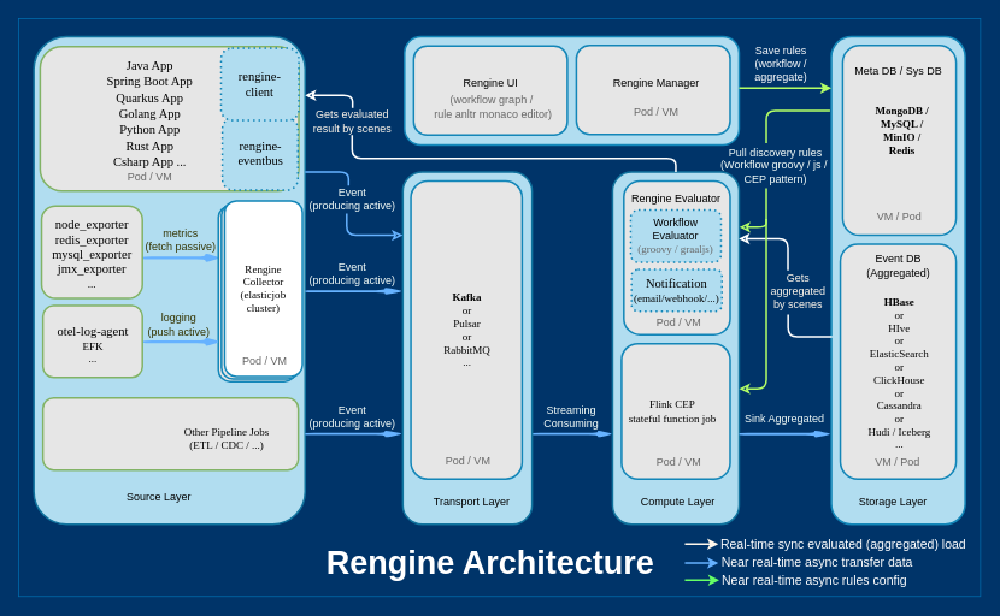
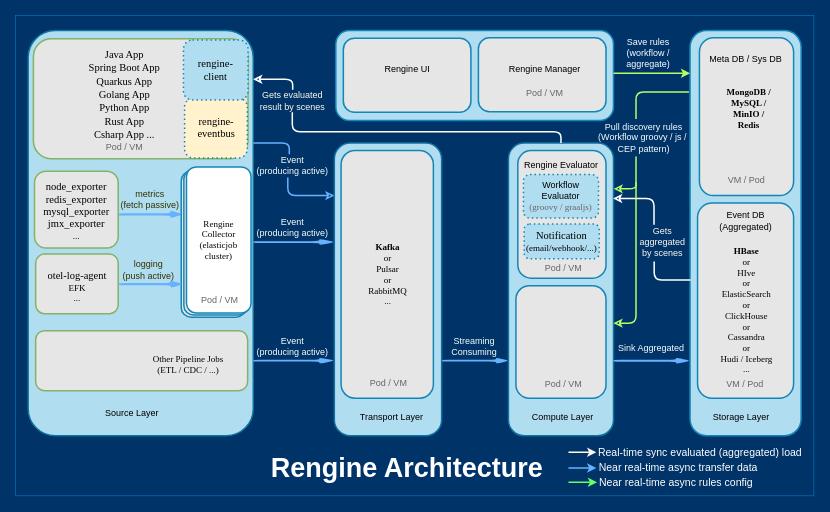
- <mxCell id="75" value="&lt;font color=&quot;#666666&quot;&gt;(workflow graph /&lt;br&gt;&amp;nbsp;rule anltr monaco editor)&lt;/font&gt;" style="text;html=1;align=center;verticalAlign=middle;resizable=0;points=[];autosize=1;strokeColor=none;fillColor=none;" parent="1" vertex="1"><mxGeometry x="468" y="102.7" width="150" height="30" as="geometry" /></mxCell>
- <mxCell id="8" value="&lt;font color=&quot;#000000&quot;&gt;&lt;font style=&quot;font-size: 14px&quot;&gt;rengine-&lt;br&gt;eventbus&lt;/font&gt;&lt;br&gt;&lt;/font&gt;" style="whiteSpace=wrap;html=1;dashed=1;strokeWidth=2;fontFamily=Verdana;fontSize=12;fillColor=#b1ddf0;strokeColor=#1386B8;dashPattern=1 2;rounded=1;" parent="1" vertex="1"><mxGeometry x="245.5" y="130" width="83.5" height="80" as="geometry" /></mxCell>
+ <mxCell id="8" value="&lt;font color=&quot;#000000&quot;&gt;&lt;font style=&quot;font-size: 14px&quot;&gt;rengine-&lt;br&gt;eventbus&lt;/font&gt;&lt;br&gt;&lt;/font&gt;" style="whiteSpace=wrap;html=1;dashed=1;strokeWidth=2;fontFamily=Verdana;fontSize=12;fillColor=#fff2cc;strokeColor=#1386B8;dashPattern=1 2;rounded=1;" parent="1" vertex="1"><mxGeometry x="245.5" y="130" width="83.5" height="80" as="geometry" /></mxCell>
- <mxCell id="30" value="&lt;span style=&quot;font-family: &amp;#34;verdana&amp;#34;&quot;&gt;Flink CEP&lt;/span&gt;&lt;br style=&quot;font-family: &amp;#34;verdana&amp;#34;&quot;&gt;&lt;span style=&quot;font-family: &amp;#34;verdana&amp;#34;&quot;&gt;stateful function job&lt;/span&gt;" style="text;html=1;align=center;verticalAlign=middle;resizable=0;points=[];autosize=1;strokeColor=none;fillColor=none;rounded=1;" parent="1" vertex="1"><mxGeometry x="688" y="440" width="110" height="30" as="geometry" /></mxCell>
